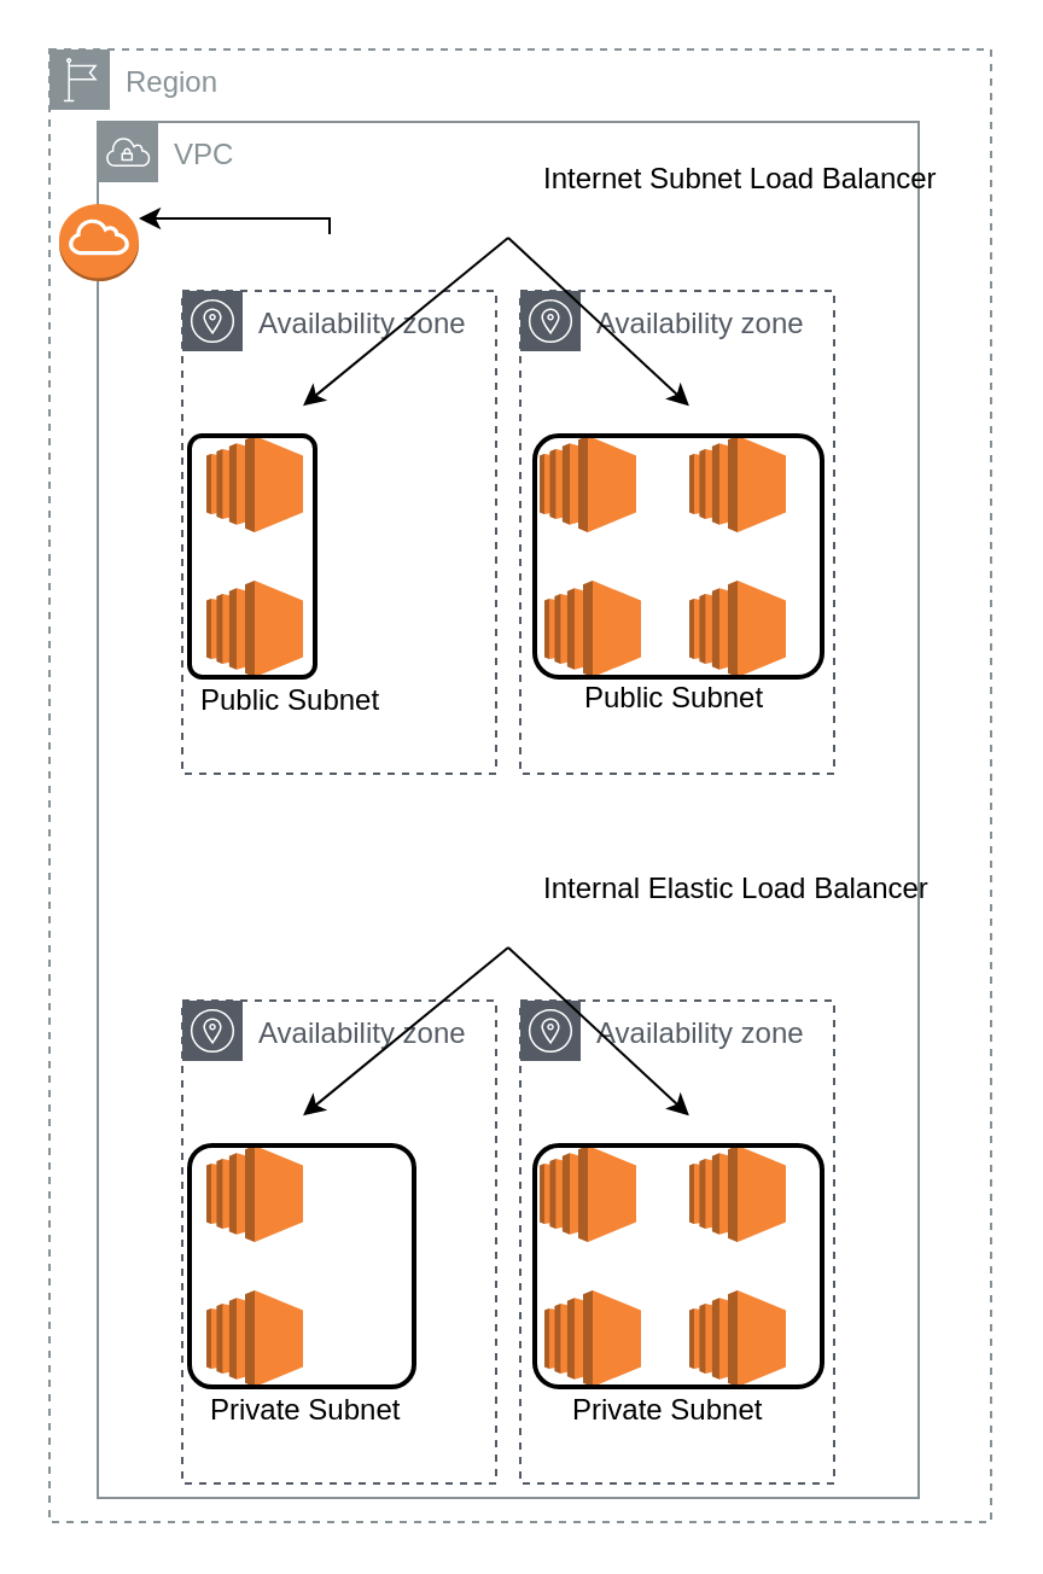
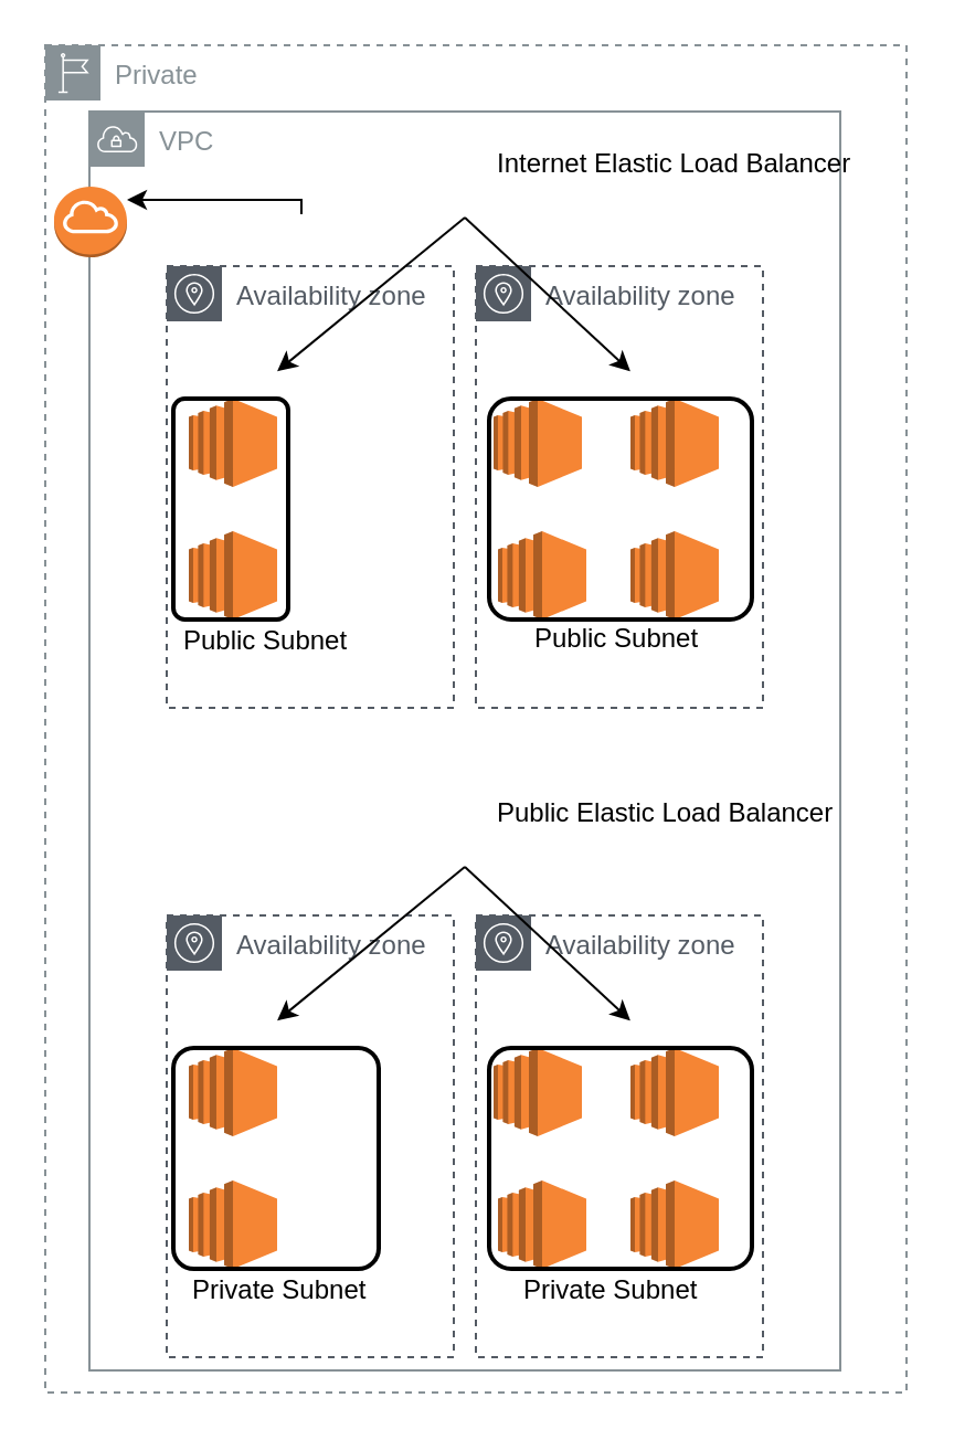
- <mxCell id="2" value="Region" style="outlineConnect=0;gradientColor=none;html=1;whiteSpace=wrap;fontSize=12;fontStyle=0;shape=mxgraph.aws4.group;grIcon=mxgraph.aws4.group_region;strokeColor=#879196;fillColor=none;verticalAlign=top;align=left;spacingLeft=30;fontColor=#879196;dashed=1;" parent="1" vertex="1"><mxGeometry x="20" y="20" width="390" height="610" as="geometry" /></mxCell>
+ <mxCell id="2" value="Private" style="outlineConnect=0;gradientColor=none;html=1;whiteSpace=wrap;fontSize=12;fontStyle=0;shape=mxgraph.aws4.group;grIcon=mxgraph.aws4.group_region;strokeColor=#879196;fillColor=none;verticalAlign=top;align=left;spacingLeft=30;fontColor=#879196;dashed=1;" parent="1" vertex="1"><mxGeometry x="20" y="20" width="390" height="610" as="geometry" /></mxCell>
- <mxCell id="15" value="Internet Subnet Load Balancer&amp;nbsp;" style="text;html=1;resizable=0;points=[];autosize=1;align=left;verticalAlign=top;spacingTop=-4;" parent="1" vertex="1"><mxGeometry x="223" y="64" width="180" height="20" as="geometry" /></mxCell>
+ <mxCell id="15" value="Internet Elastic Load Balancer&amp;nbsp;" style="text;html=1;resizable=0;points=[];autosize=1;align=left;verticalAlign=top;spacingTop=-4;" parent="1" vertex="1"><mxGeometry x="223" y="64" width="180" height="20" as="geometry" /></mxCell>
- <mxCell id="32" value="Internal Elastic Load Balancer&amp;nbsp;" style="text;html=1;resizable=0;points=[];autosize=1;align=left;verticalAlign=top;spacingTop=-4;" parent="1" vertex="1"><mxGeometry x="223" y="358" width="180" height="20" as="geometry" /></mxCell>
+ <mxCell id="32" value="Public Elastic Load Balancer&amp;nbsp;" style="text;html=1;resizable=0;points=[];autosize=1;align=left;verticalAlign=top;spacingTop=-4;" parent="1" vertex="1"><mxGeometry x="223" y="358" width="180" height="20" as="geometry" /></mxCell>
